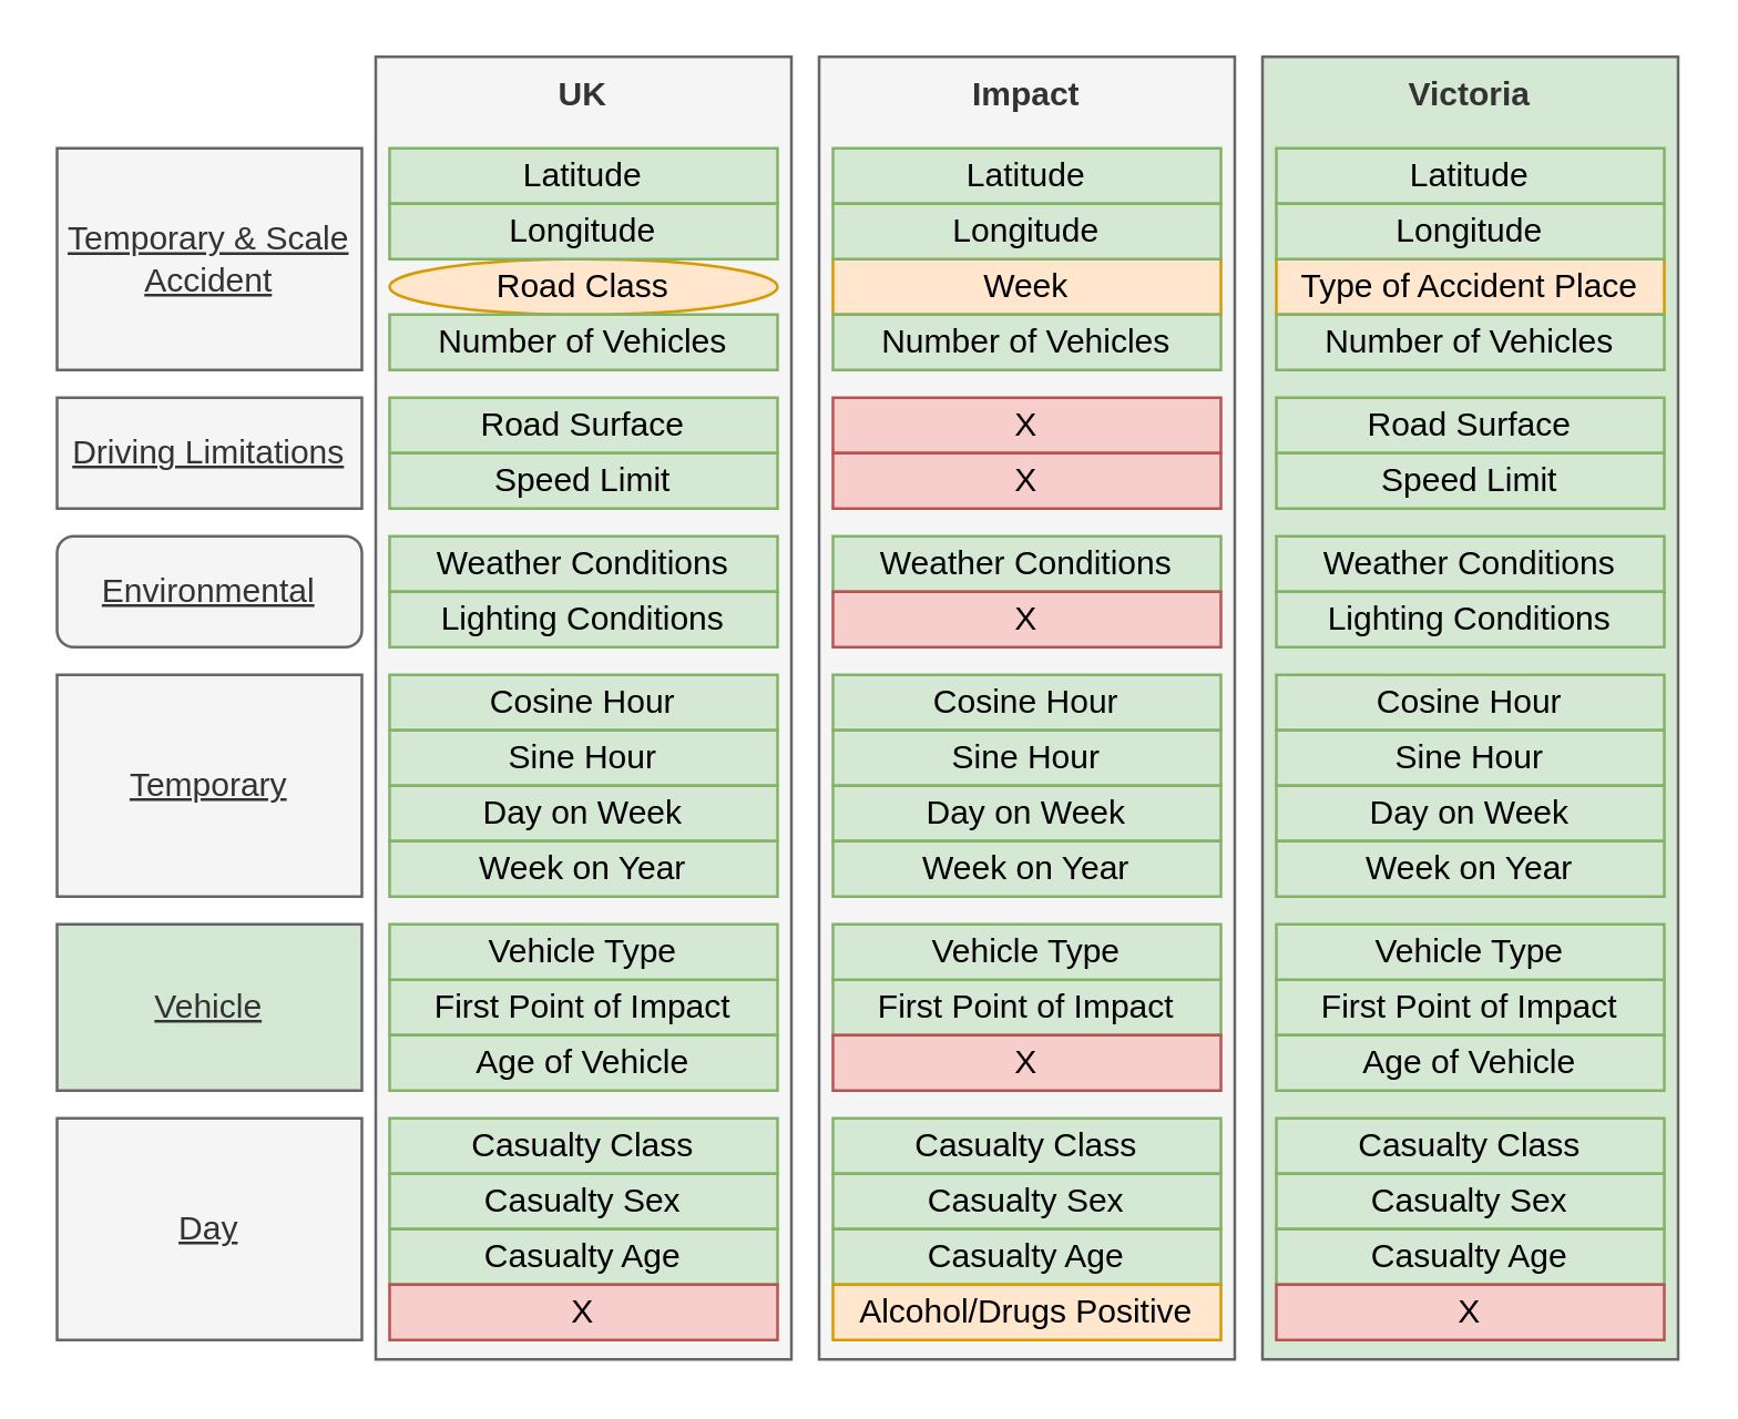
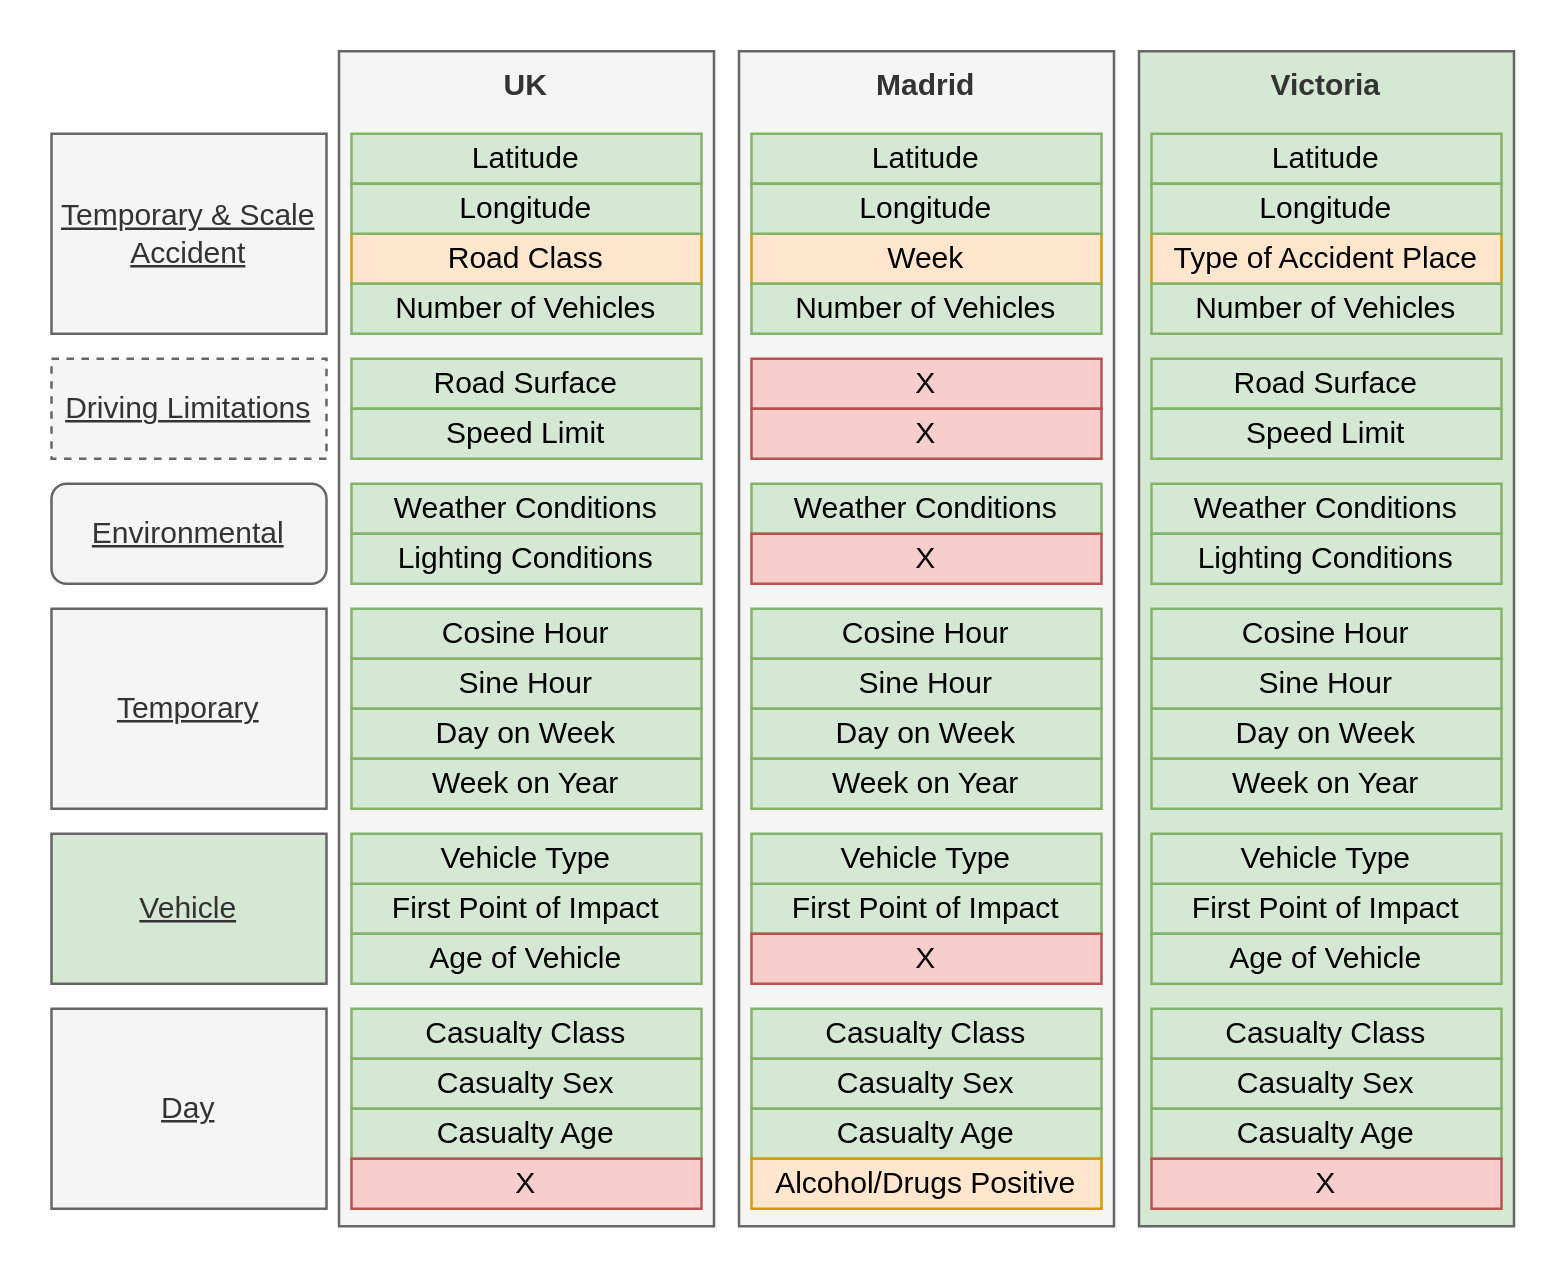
- <mxCell id="3" value="&lt;b&gt;Impact&lt;/b&gt;" style="rounded=0;whiteSpace=wrap;html=1;verticalAlign=top;fillColor=#f5f5f5;fontColor=#333333;strokeColor=#666666;" vertex="1" parent="1"><mxGeometry x="295" y="20" width="150" height="470" as="geometry" /></mxCell>
+ <mxCell id="3" value="&lt;b&gt;Madrid&lt;/b&gt;" style="rounded=0;whiteSpace=wrap;html=1;verticalAlign=top;fillColor=#f5f5f5;fontColor=#333333;strokeColor=#666666;" vertex="1" parent="1"><mxGeometry x="295" y="20" width="150" height="470" as="geometry" /></mxCell>
- <mxCell id="45" value="Road Class" style="ellipse;whiteSpace=wrap;html=1;fillColor=#ffe6cc;strokeColor=#d79b00;" vertex="1" parent="1"><mxGeometry x="140" y="93" width="140" height="20" as="geometry" /></mxCell>
+ <mxCell id="45" value="Road Class" style="rounded=0;whiteSpace=wrap;html=1;fillColor=#ffe6cc;strokeColor=#d79b00;" vertex="1" parent="1"><mxGeometry x="140" y="93" width="140" height="20" as="geometry" /></mxCell>
- <mxCell id="63" value="&lt;u&gt;Driving Limitations&lt;/u&gt;" style="rounded=0;whiteSpace=wrap;html=1;fillColor=#f5f5f5;strokeColor=#666666;fontColor=#333333;" vertex="1" parent="1"><mxGeometry x="20" y="143" width="110" height="40" as="geometry" /></mxCell>
+ <mxCell id="63" value="&lt;u&gt;Driving Limitations&lt;/u&gt;" style="rounded=0;whiteSpace=wrap;html=1;fillColor=#f5f5f5;strokeColor=#666666;fontColor=#333333;dashed=1;" vertex="1" parent="1"><mxGeometry x="20" y="143" width="110" height="40" as="geometry" /></mxCell>
